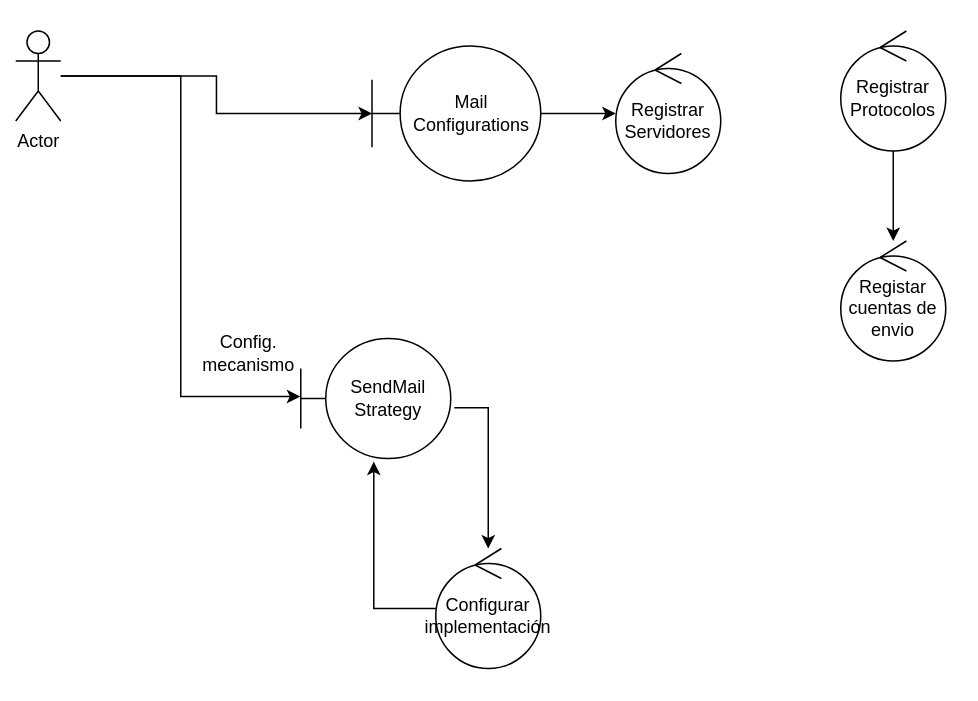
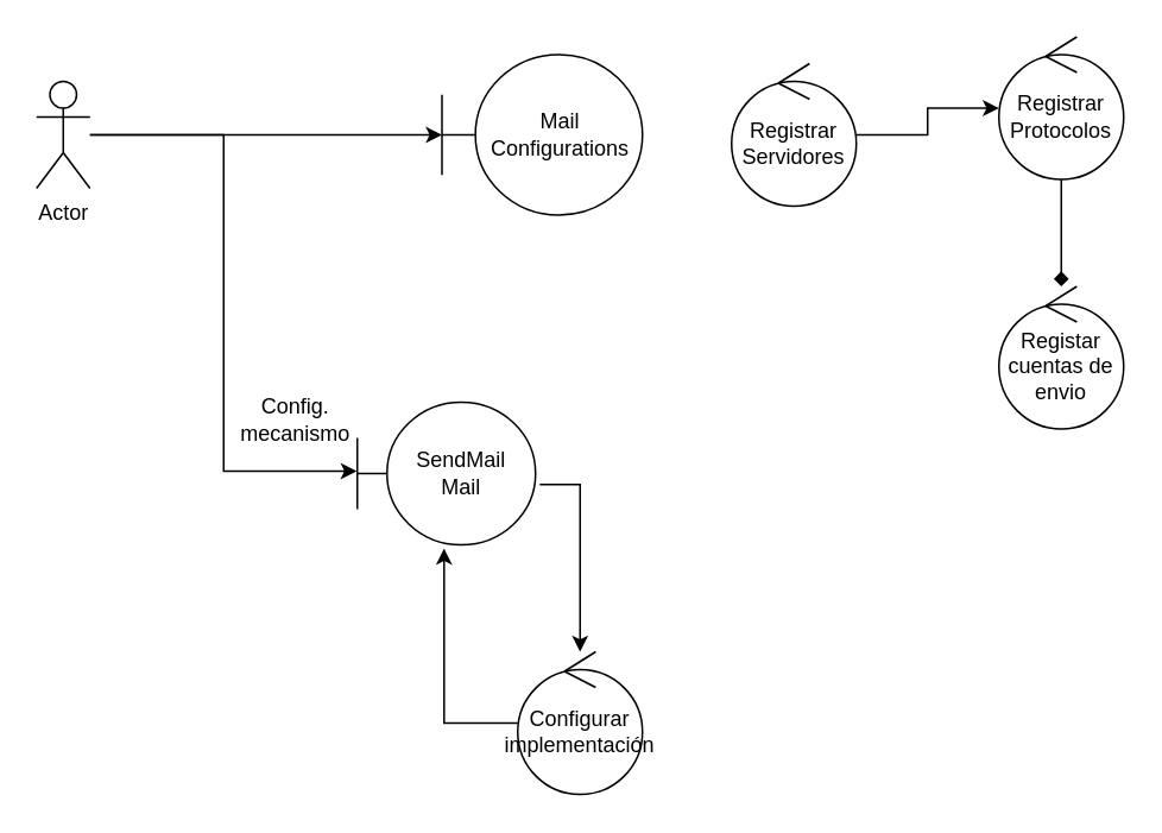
- <mxCell id="4" value="Actor" style="shape=umlActor;verticalLabelPosition=bottom;verticalAlign=top;html=1;" parent="1" vertex="1"><mxGeometry x="10" y="20" width="30" height="60" as="geometry" /></mxCell>
+ <mxCell id="4" value="Actor" style="shape=umlActor;verticalLabelPosition=bottom;verticalAlign=top;html=1;" parent="1" vertex="1"><mxGeometry x="20" y="45" width="30" height="60" as="geometry" /></mxCell>
+ <mxCell id="7" style="edgeStyle=orthogonalEdgeStyle;rounded=0;orthogonalLoop=1;jettySize=auto;html=1;" parent="1" source="8" target="10" edge="1"><mxGeometry relative="1" as="geometry" /></mxCell>
- <mxCell id="5" style="edgeStyle=orthogonalEdgeStyle;rounded=0;orthogonalLoop=1;jettySize=auto;html=1;" parent="1" source="6" target="8" edge="1"><mxGeometry relative="1" as="geometry" /></mxCell>
- <mxCell id="9" style="edgeStyle=orthogonalEdgeStyle;rounded=0;orthogonalLoop=1;jettySize=auto;html=1;" parent="1" source="10" target="11" edge="1"><mxGeometry relative="1" as="geometry" /></mxCell>
+ <mxCell id="9" style="edgeStyle=orthogonalEdgeStyle;rounded=0;orthogonalLoop=1;jettySize=auto;html=1;endArrow=diamond;" parent="1" source="10" target="11" edge="1"><mxGeometry relative="1" as="geometry" /></mxCell>
- <mxCell id="13" value="SendMail&lt;br&gt;Strategy" style="shape=umlBoundary;whiteSpace=wrap;html=1;" parent="1" vertex="1"><mxGeometry x="200" y="225" width="100" height="80" as="geometry" /></mxCell>
+ <mxCell id="13" value="SendMail&lt;br&gt;Mail" style="shape=umlBoundary;whiteSpace=wrap;html=1;" parent="1" vertex="1"><mxGeometry x="200" y="225" width="100" height="80" as="geometry" /></mxCell>
